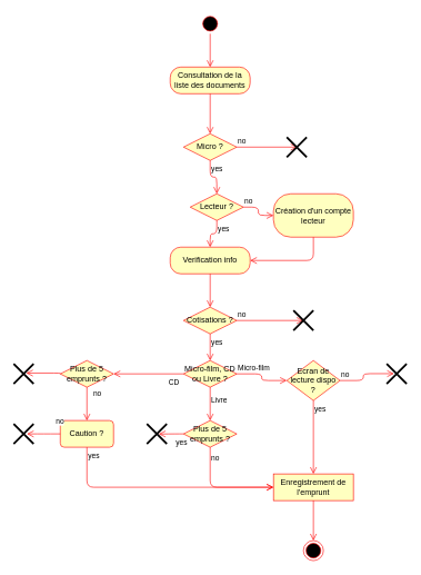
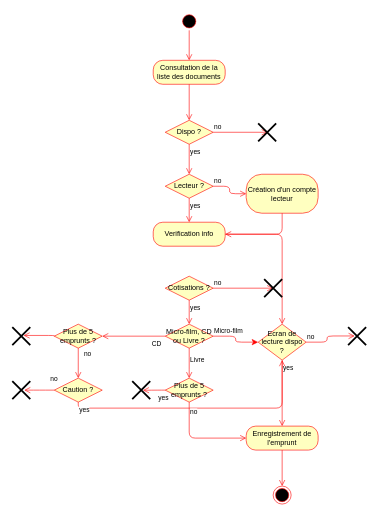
- <mxCell id="7" value="Micro ?" style="rhombus;whiteSpace=wrap;html=1;fillColor=#ffffc0;strokeColor=#ff0000;" parent="1" vertex="1"><mxGeometry x="275" y="200" width="80" height="40" as="geometry" /></mxCell>
+ <mxCell id="7" value="Dispo ?" style="rhombus;whiteSpace=wrap;html=1;fillColor=#ffffc0;strokeColor=#ff0000;" parent="1" vertex="1"><mxGeometry x="275" y="200" width="80" height="40" as="geometry" /></mxCell>
- <mxCell id="11" value="Lecteur ?" style="rhombus;whiteSpace=wrap;html=1;fillColor=#ffffc0;strokeColor=#ff0000;" parent="1" vertex="1"><mxGeometry x="285" y="290" width="80" height="40" as="geometry" /></mxCell>
+ <mxCell id="11" value="Lecteur ?" style="rhombus;whiteSpace=wrap;html=1;fillColor=#ffffc0;strokeColor=#ff0000;" parent="1" vertex="1"><mxGeometry x="275" y="290" width="80" height="40" as="geometry" /></mxCell>
- <mxCell id="17" value="" style="edgeStyle=orthogonalEdgeStyle;html=1;verticalAlign=bottom;endArrow=open;endSize=8;strokeColor=#ff0000;entryX=0.5;entryY=0;entryDx=0;entryDy=0;" parent="1" source="16" target="18" edge="1"><mxGeometry relative="1" as="geometry"><mxPoint x="315" y="505" as="targetPoint" /></mxGeometry></mxCell>
+ <mxCell id="17" value="" style="edgeStyle=orthogonalEdgeStyle;html=1;verticalAlign=bottom;endArrow=open;endSize=8;strokeColor=#ff0000;" parent="1" source="16" target="25" edge="1"><mxGeometry relative="1" as="geometry"><mxPoint x="315" y="505" as="targetPoint" /></mxGeometry></mxCell>
- <mxCell id="23" value="Micro-film" style="edgeStyle=orthogonalEdgeStyle;html=1;align=left;verticalAlign=bottom;endArrow=open;endSize=8;strokeColor=#ff0000;entryX=0;entryY=0.5;entryDx=0;entryDy=0;" parent="1" source="22" target="25" edge="1"><mxGeometry x="-1" relative="1" as="geometry"><mxPoint x="480" y="560" as="targetPoint" /></mxGeometry></mxCell>
+ <mxCell id="23" value="Micro-film" style="edgeStyle=orthogonalEdgeStyle;html=1;align=left;verticalAlign=bottom;endArrow=classic;endSize=8;strokeColor=#ff0000;entryX=0;entryY=0.5;entryDx=0;entryDy=0;" parent="1" source="22" target="25" edge="1"><mxGeometry x="-1" relative="1" as="geometry"><mxPoint x="480" y="560" as="targetPoint" /></mxGeometry></mxCell>
- <mxCell id="34" value="Caution ?" style="whiteSpace=wrap;html=1;fillColor=#ffffc0;strokeColor=#ff0000;rounded=1;" parent="1" vertex="1"><mxGeometry x="90" y="630" width="80" height="40" as="geometry" /></mxCell>
+ <mxCell id="34" value="Caution ?" style="rhombus;whiteSpace=wrap;html=1;fillColor=#ffffc0;strokeColor=#ff0000;" parent="1" vertex="1"><mxGeometry x="90" y="630" width="80" height="40" as="geometry" /></mxCell>
- <mxCell id="36" value="yes" style="edgeStyle=orthogonalEdgeStyle;html=1;align=left;verticalAlign=top;endArrow=open;endSize=8;strokeColor=#ff0000;exitX=0.5;exitY=1;exitDx=0;exitDy=0;entryX=0;entryY=0.5;entryDx=0;entryDy=0;" parent="1" source="34" target="29" edge="1"><mxGeometry x="-1" relative="1" as="geometry"><mxPoint x="170" y="750" as="targetPoint" /></mxGeometry></mxCell>
+ <mxCell id="36" value="yes" style="edgeStyle=orthogonalEdgeStyle;html=1;align=left;verticalAlign=top;endArrow=open;endSize=8;strokeColor=#ff0000;exitX=0.5;exitY=1;exitDx=0;exitDy=0;" parent="1" source="34" target="25" edge="1"><mxGeometry x="-1" relative="1" as="geometry"><mxPoint x="170" y="750" as="targetPoint" /></mxGeometry></mxCell>
- <mxCell id="29" value="Enregistrement de l'emprunt" style="whiteSpace=wrap;html=1;arcSize=40;fontColor=#000000;fillColor=#ffffc0;strokeColor=#ff0000;rounded=0;" parent="1" vertex="1"><mxGeometry x="410" y="710" width="120" height="40" as="geometry" /></mxCell>
+ <mxCell id="29" value="Enregistrement de l'emprunt" style="rounded=1;whiteSpace=wrap;html=1;arcSize=40;fontColor=#000000;fillColor=#ffffc0;strokeColor=#ff0000;" parent="1" vertex="1"><mxGeometry x="410" y="710" width="120" height="40" as="geometry" /></mxCell>
